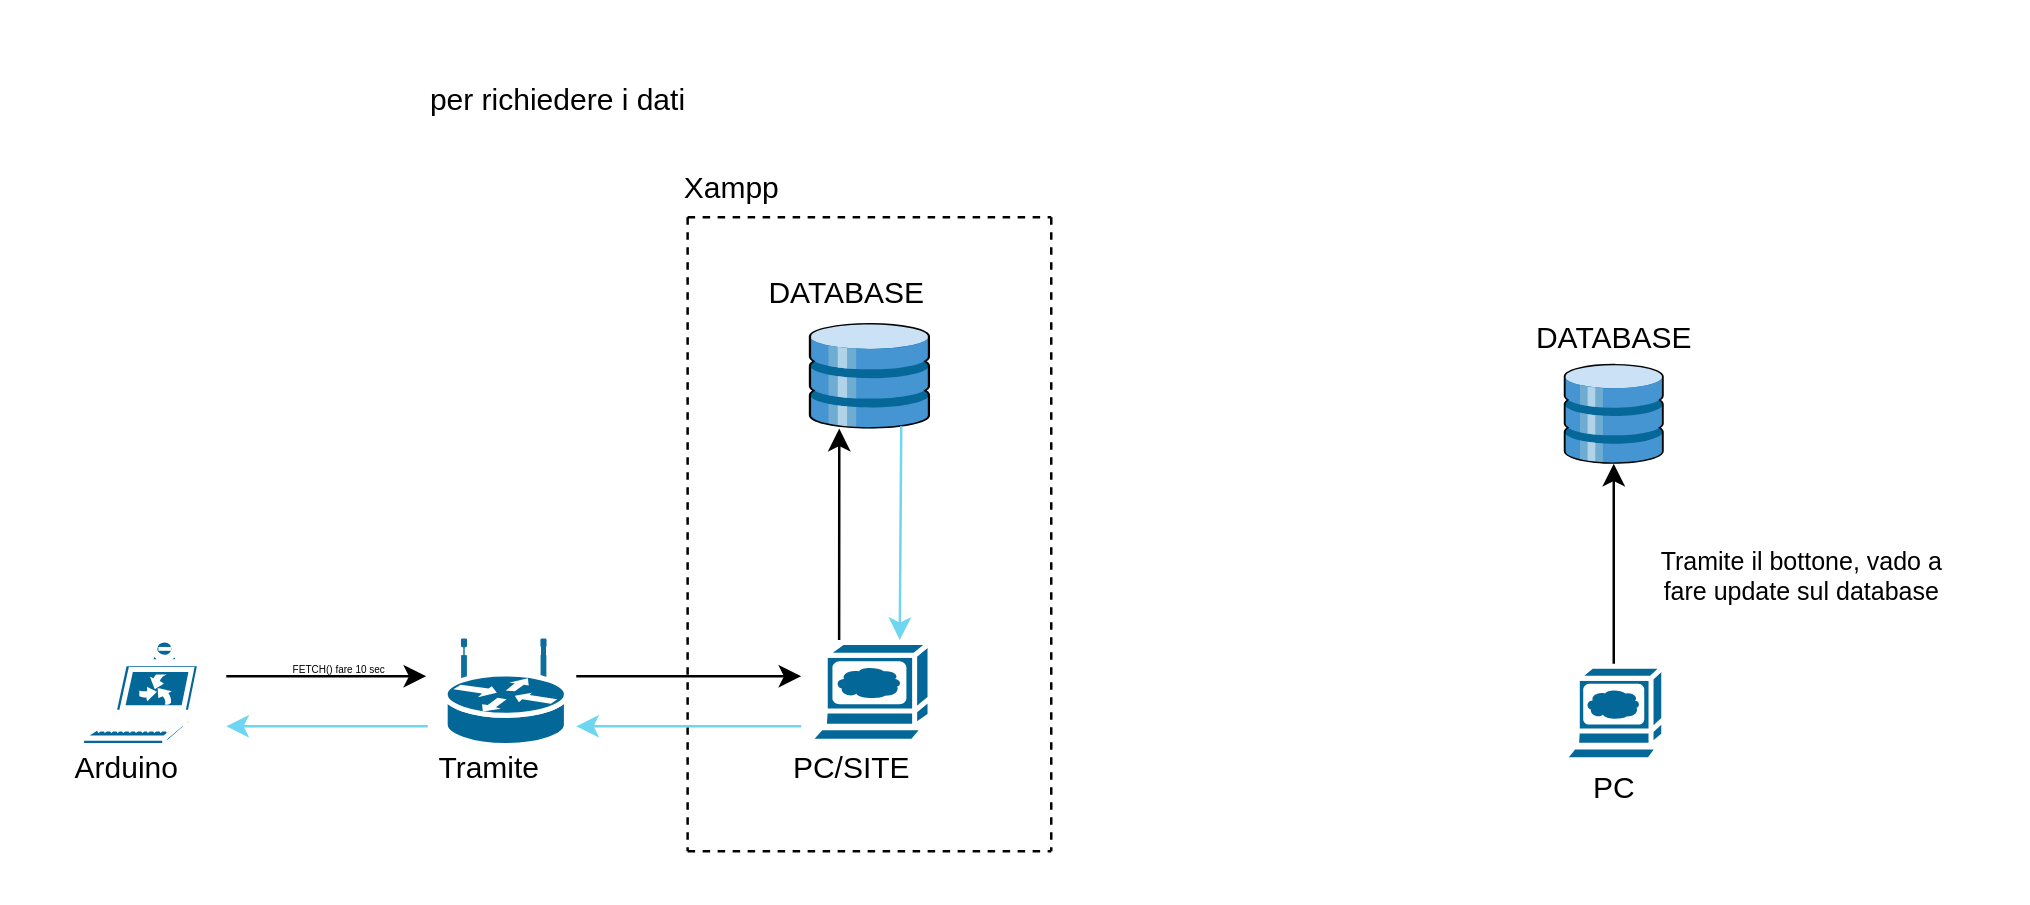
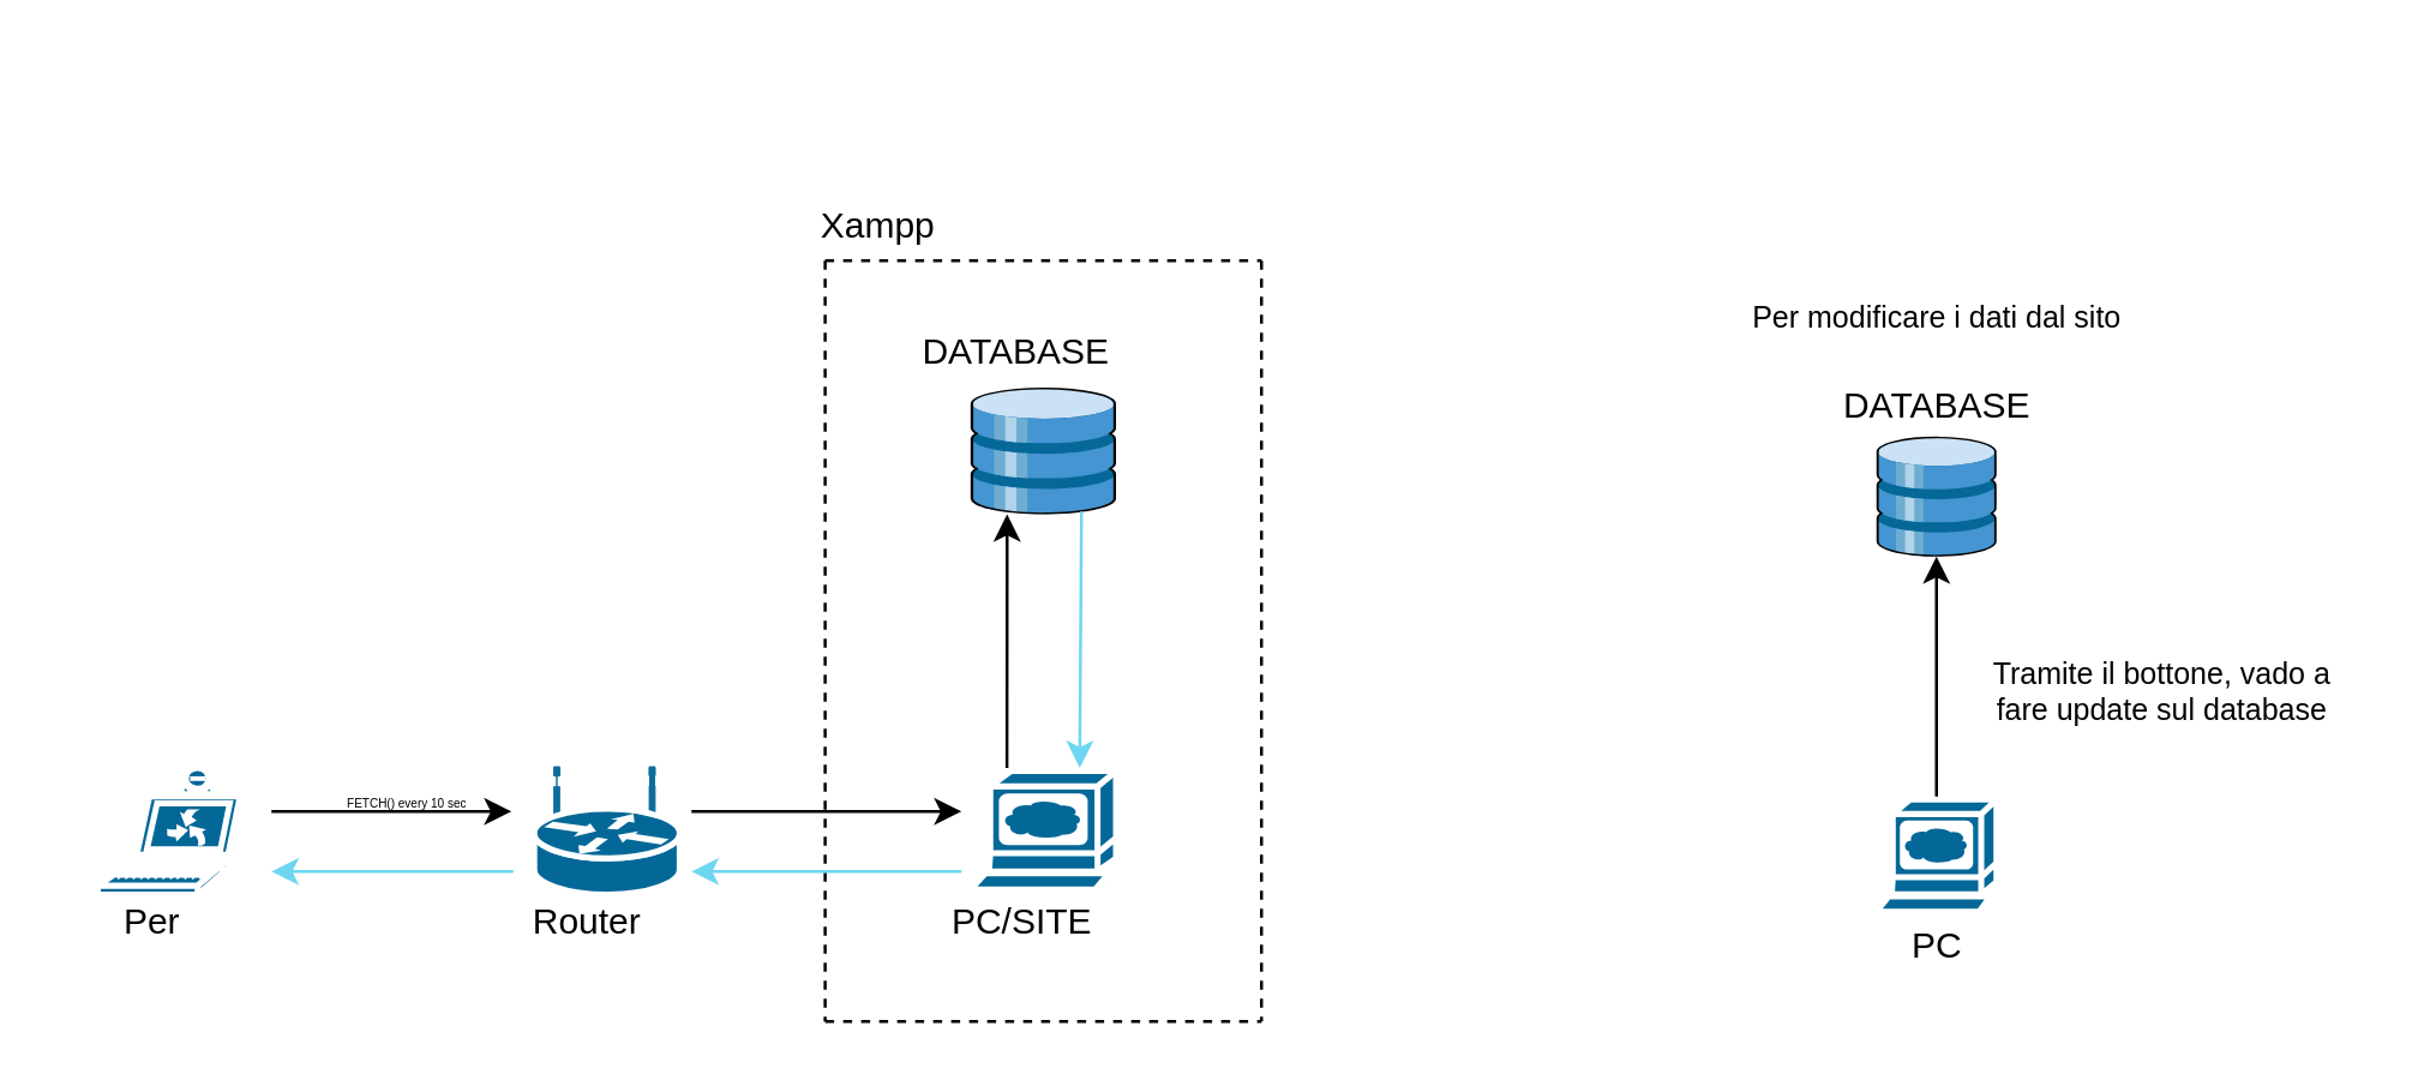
- <mxCell id="7" value="per richiedere i dati" style="text;html=1;strokeColor=none;fillColor=none;align=center;verticalAlign=middle;whiteSpace=wrap;rounded=0;" parent="1" vertex="1"><mxGeometry x="62.73" width="320" height="40" as="geometry" y="20" /></mxCell>
+ <mxCell id="28" value="&lt;font style=&quot;font-size: 10px;&quot;&gt;Per modificare i dati dal sito&lt;/font&gt;" style="text;html=1;align=center;verticalAlign=middle;resizable=0;points=[];autosize=1;strokeColor=none;fillColor=none;fontSize=4;" parent="1" vertex="1"><mxGeometry x="570" y="90" width="150" height="30" as="geometry" /></mxCell>
- <mxCell id="27" value="&lt;font style=&quot;font-size: 4px;&quot;&gt;FETCH() fare 10 sec&lt;/font&gt;" style="text;html=1;align=center;verticalAlign=middle;resizable=0;points=[];autosize=1;strokeColor=none;fillColor=none;" parent="1" vertex="1"><mxGeometry x="105" y="250" width="60" height="30" as="geometry" /></mxCell>
+ <mxCell id="27" value="&lt;font style=&quot;font-size: 4px;&quot;&gt;FETCH() every 10 sec&lt;/font&gt;" style="text;html=1;align=center;verticalAlign=middle;resizable=0;points=[];autosize=1;strokeColor=none;fillColor=none;" parent="1" vertex="1"><mxGeometry x="105" y="250" width="60" height="30" as="geometry" /></mxCell>
- <mxCell id="8" value="Arduino" style="text;html=1;align=center;verticalAlign=middle;resizable=0;points=[];autosize=1;strokeColor=none;fillColor=none;" parent="1" vertex="1"><mxGeometry x="20" y="292.453" width="60" height="30" as="geometry" /></mxCell>
+ <mxCell id="8" value="Per" style="text;html=1;align=center;verticalAlign=middle;resizable=0;points=[];autosize=1;strokeColor=none;fillColor=none;" parent="1" vertex="1"><mxGeometry x="20" y="292.453" width="60" height="30" as="geometry" /></mxCell>
- <mxCell id="17" value="Tramite" style="text;html=1;align=center;verticalAlign=middle;resizable=0;points=[];autosize=1;strokeColor=none;fillColor=none;" parent="1" vertex="1"><mxGeometry x="165.455" y="292.453" width="60" height="30" as="geometry" /></mxCell>
+ <mxCell id="17" value="Router" style="text;html=1;align=center;verticalAlign=middle;resizable=0;points=[];autosize=1;strokeColor=none;fillColor=none;" parent="1" vertex="1"><mxGeometry x="165.455" y="292.453" width="60" height="30" as="geometry" /></mxCell>
